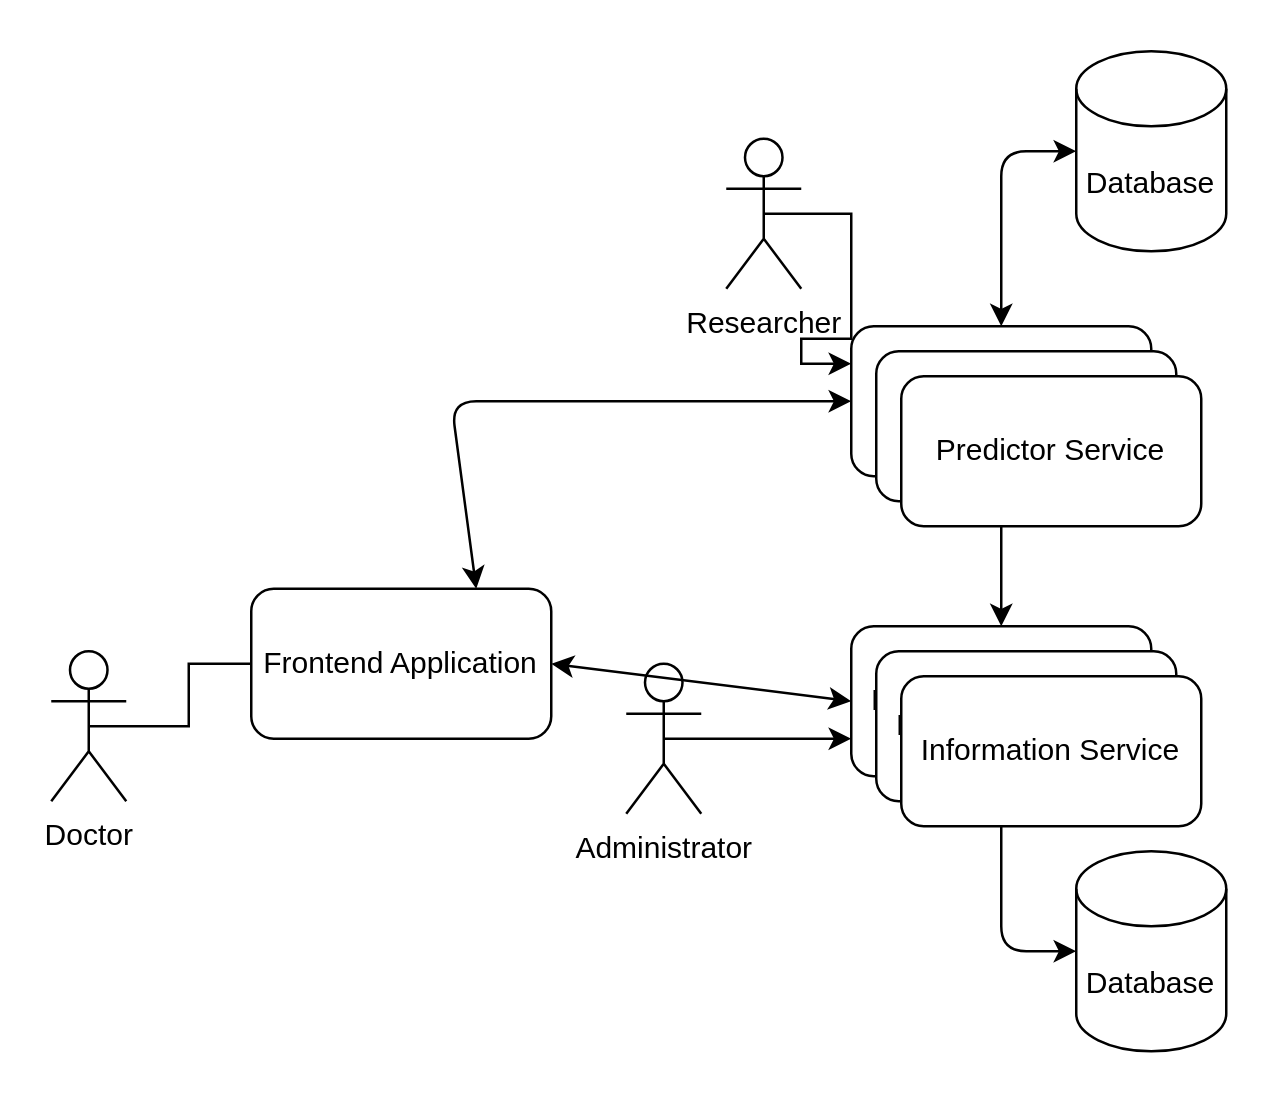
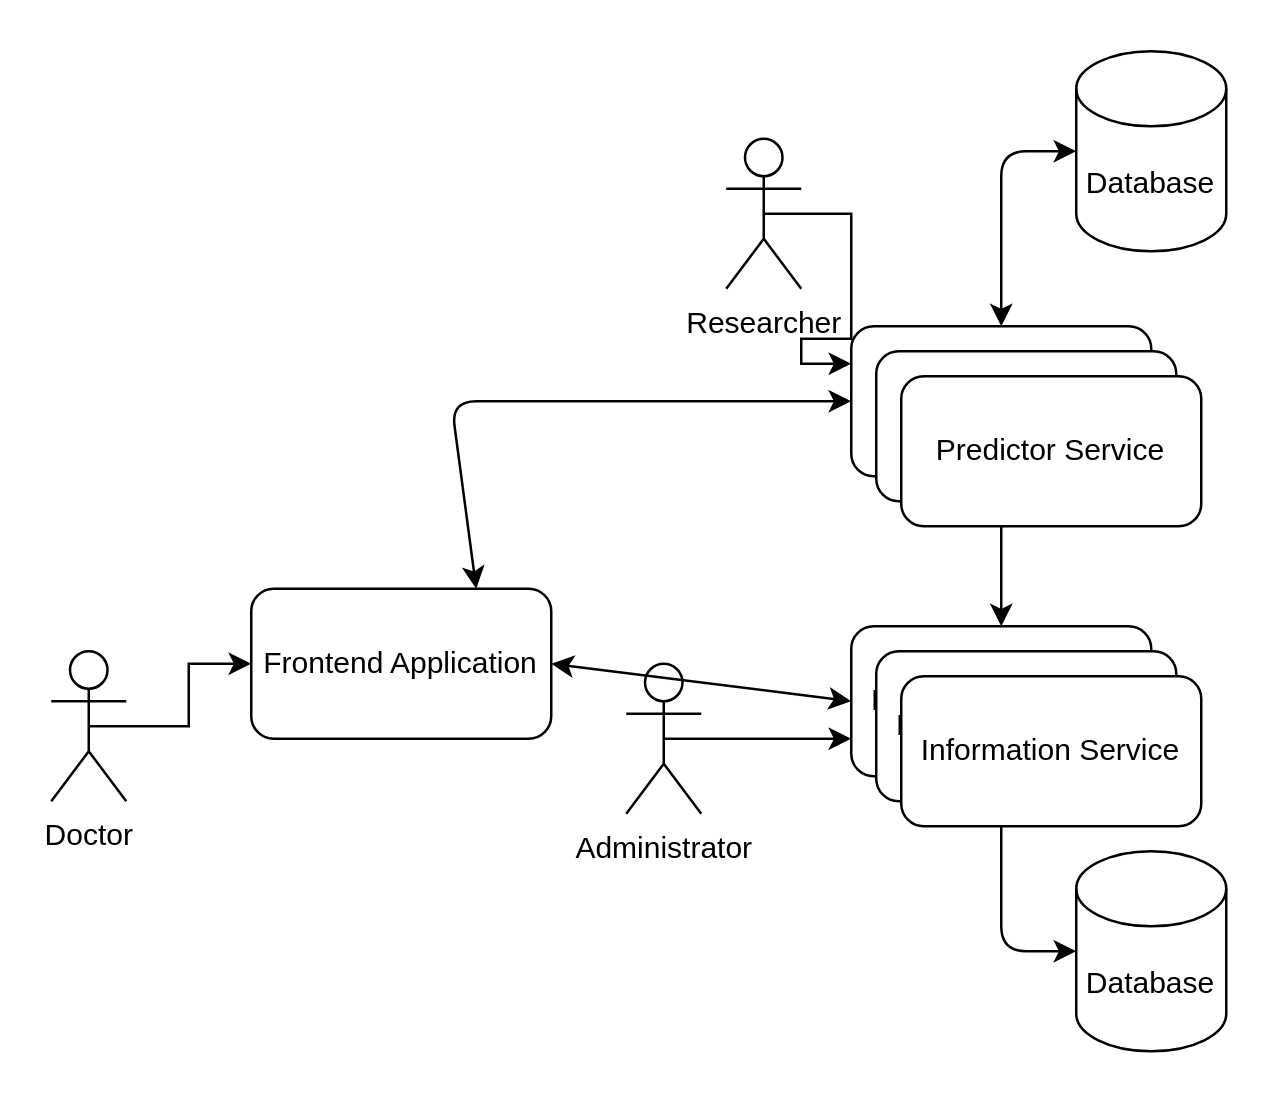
- <mxCell id="8" style="edgeStyle=orthogonalEdgeStyle;rounded=0;orthogonalLoop=1;jettySize=auto;html=1;exitX=0.5;exitY=0.5;exitDx=0;exitDy=0;exitPerimeter=0;entryX=0;entryY=0.5;entryDx=0;entryDy=0;endArrow=none;" edge="1" parent="1" source="9" target="2"><mxGeometry relative="1" as="geometry" /></mxCell>
+ <mxCell id="8" style="edgeStyle=orthogonalEdgeStyle;rounded=0;orthogonalLoop=1;jettySize=auto;html=1;exitX=0.5;exitY=0.5;exitDx=0;exitDy=0;exitPerimeter=0;entryX=0;entryY=0.5;entryDx=0;entryDy=0;" edge="1" parent="1" source="9" target="2"><mxGeometry relative="1" as="geometry" /></mxCell>
